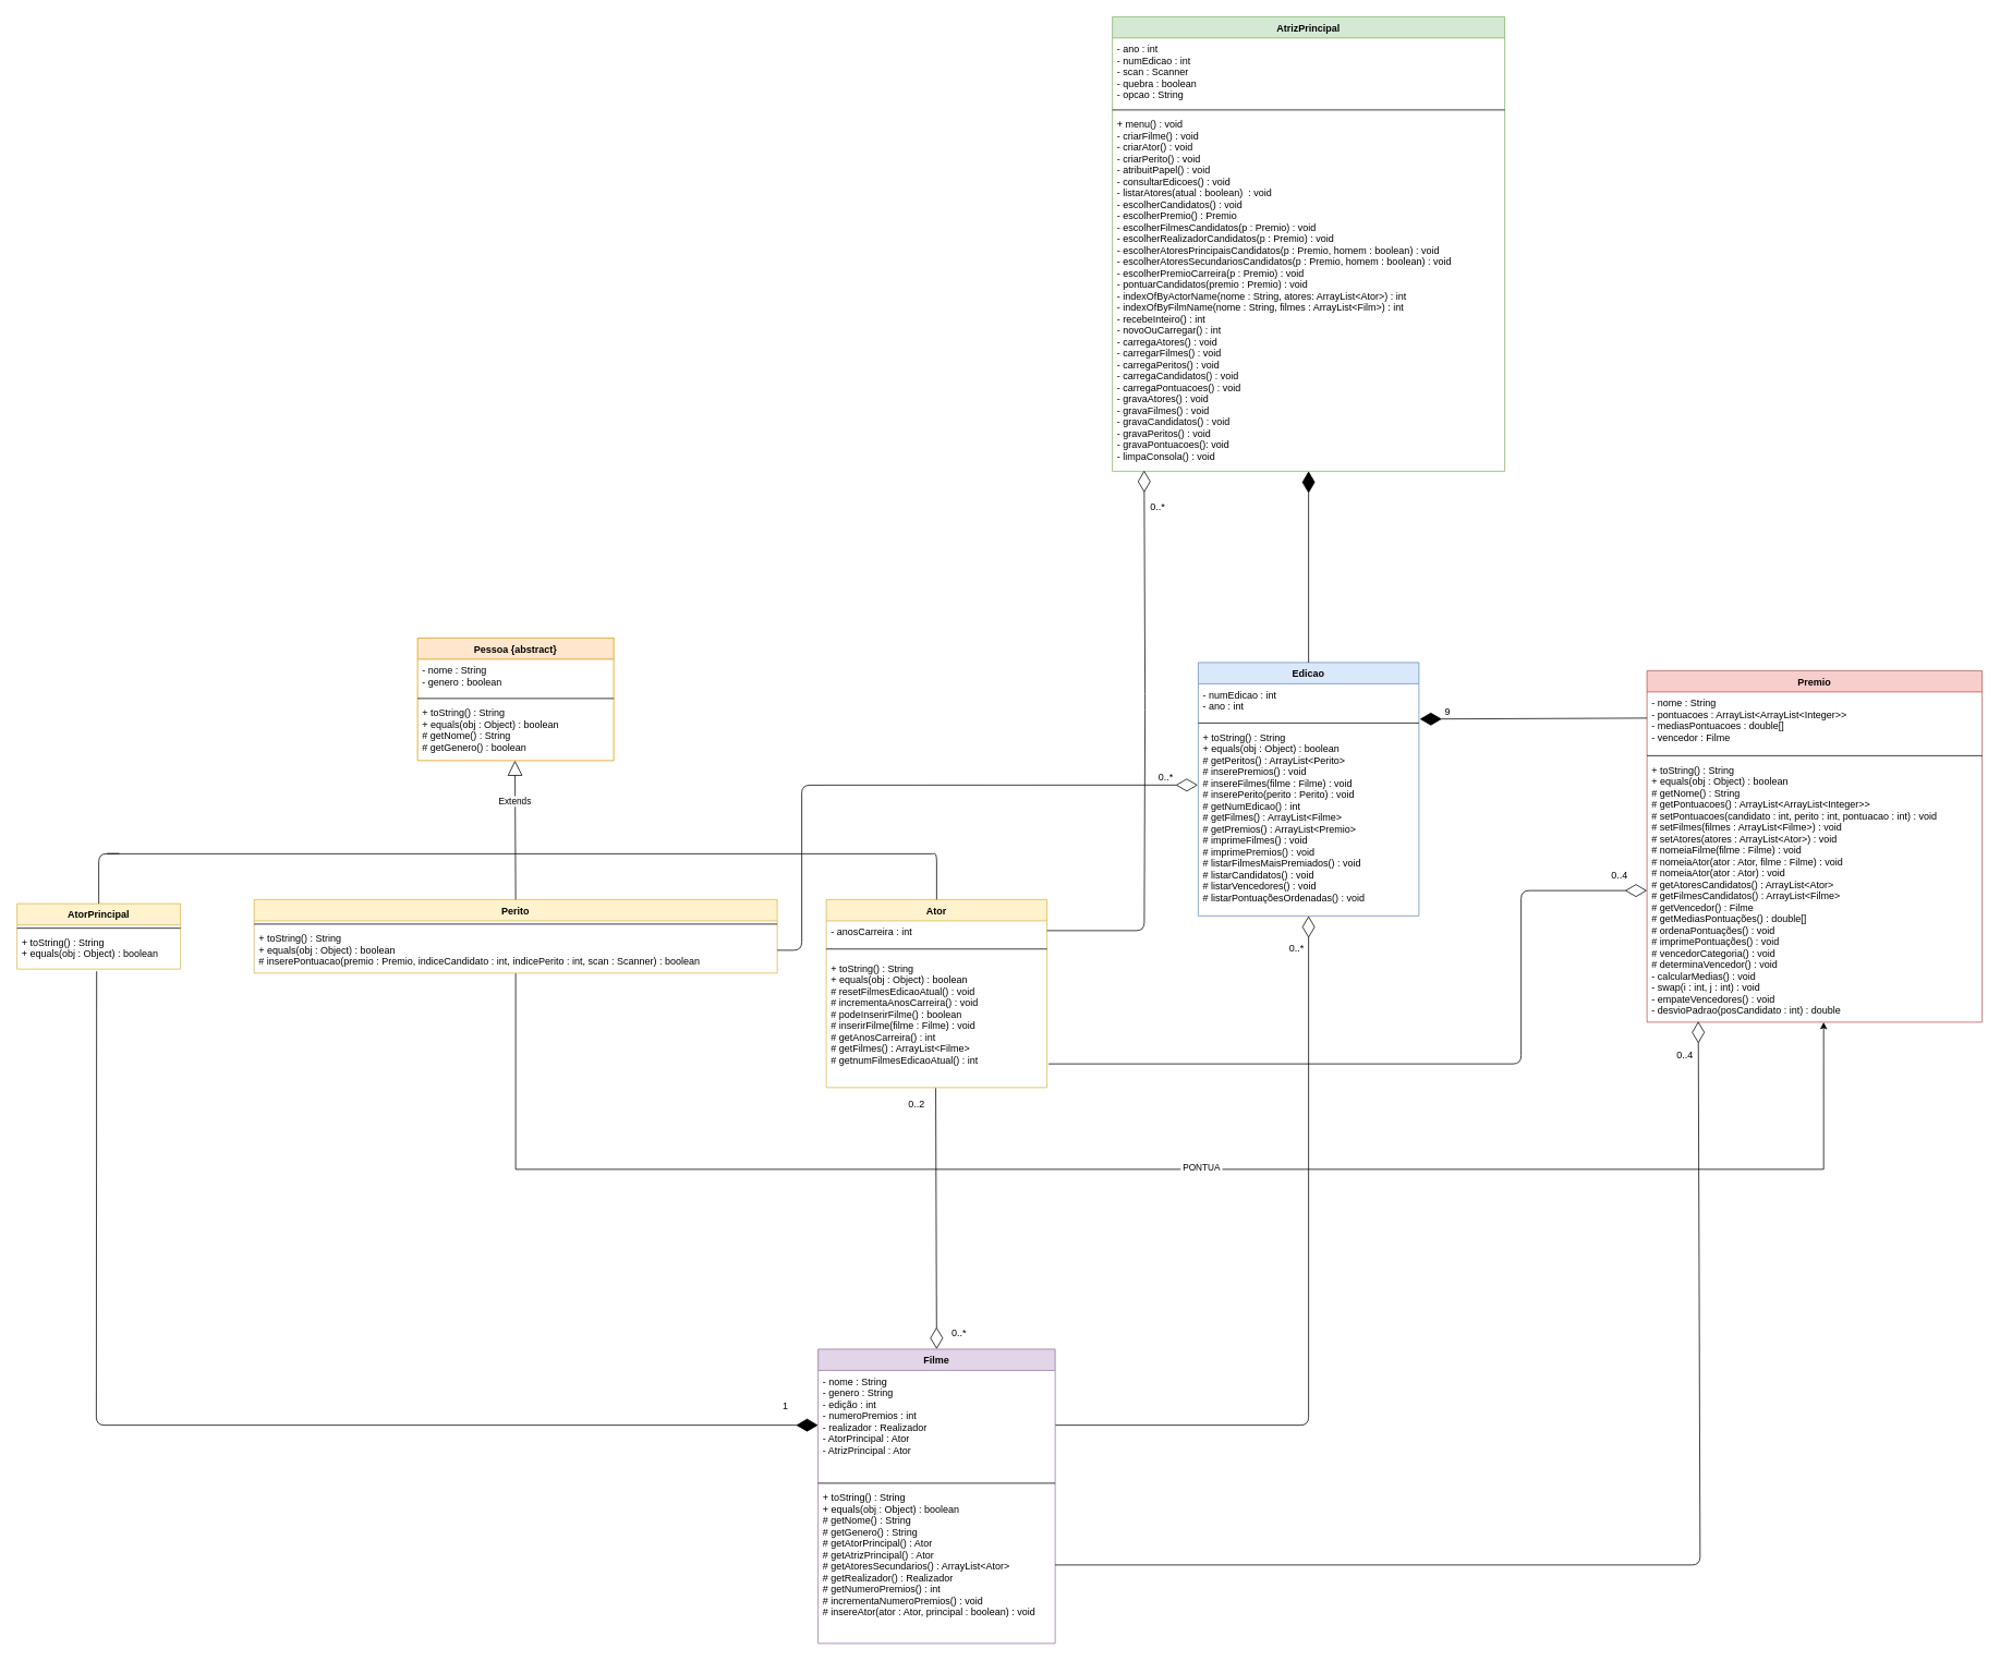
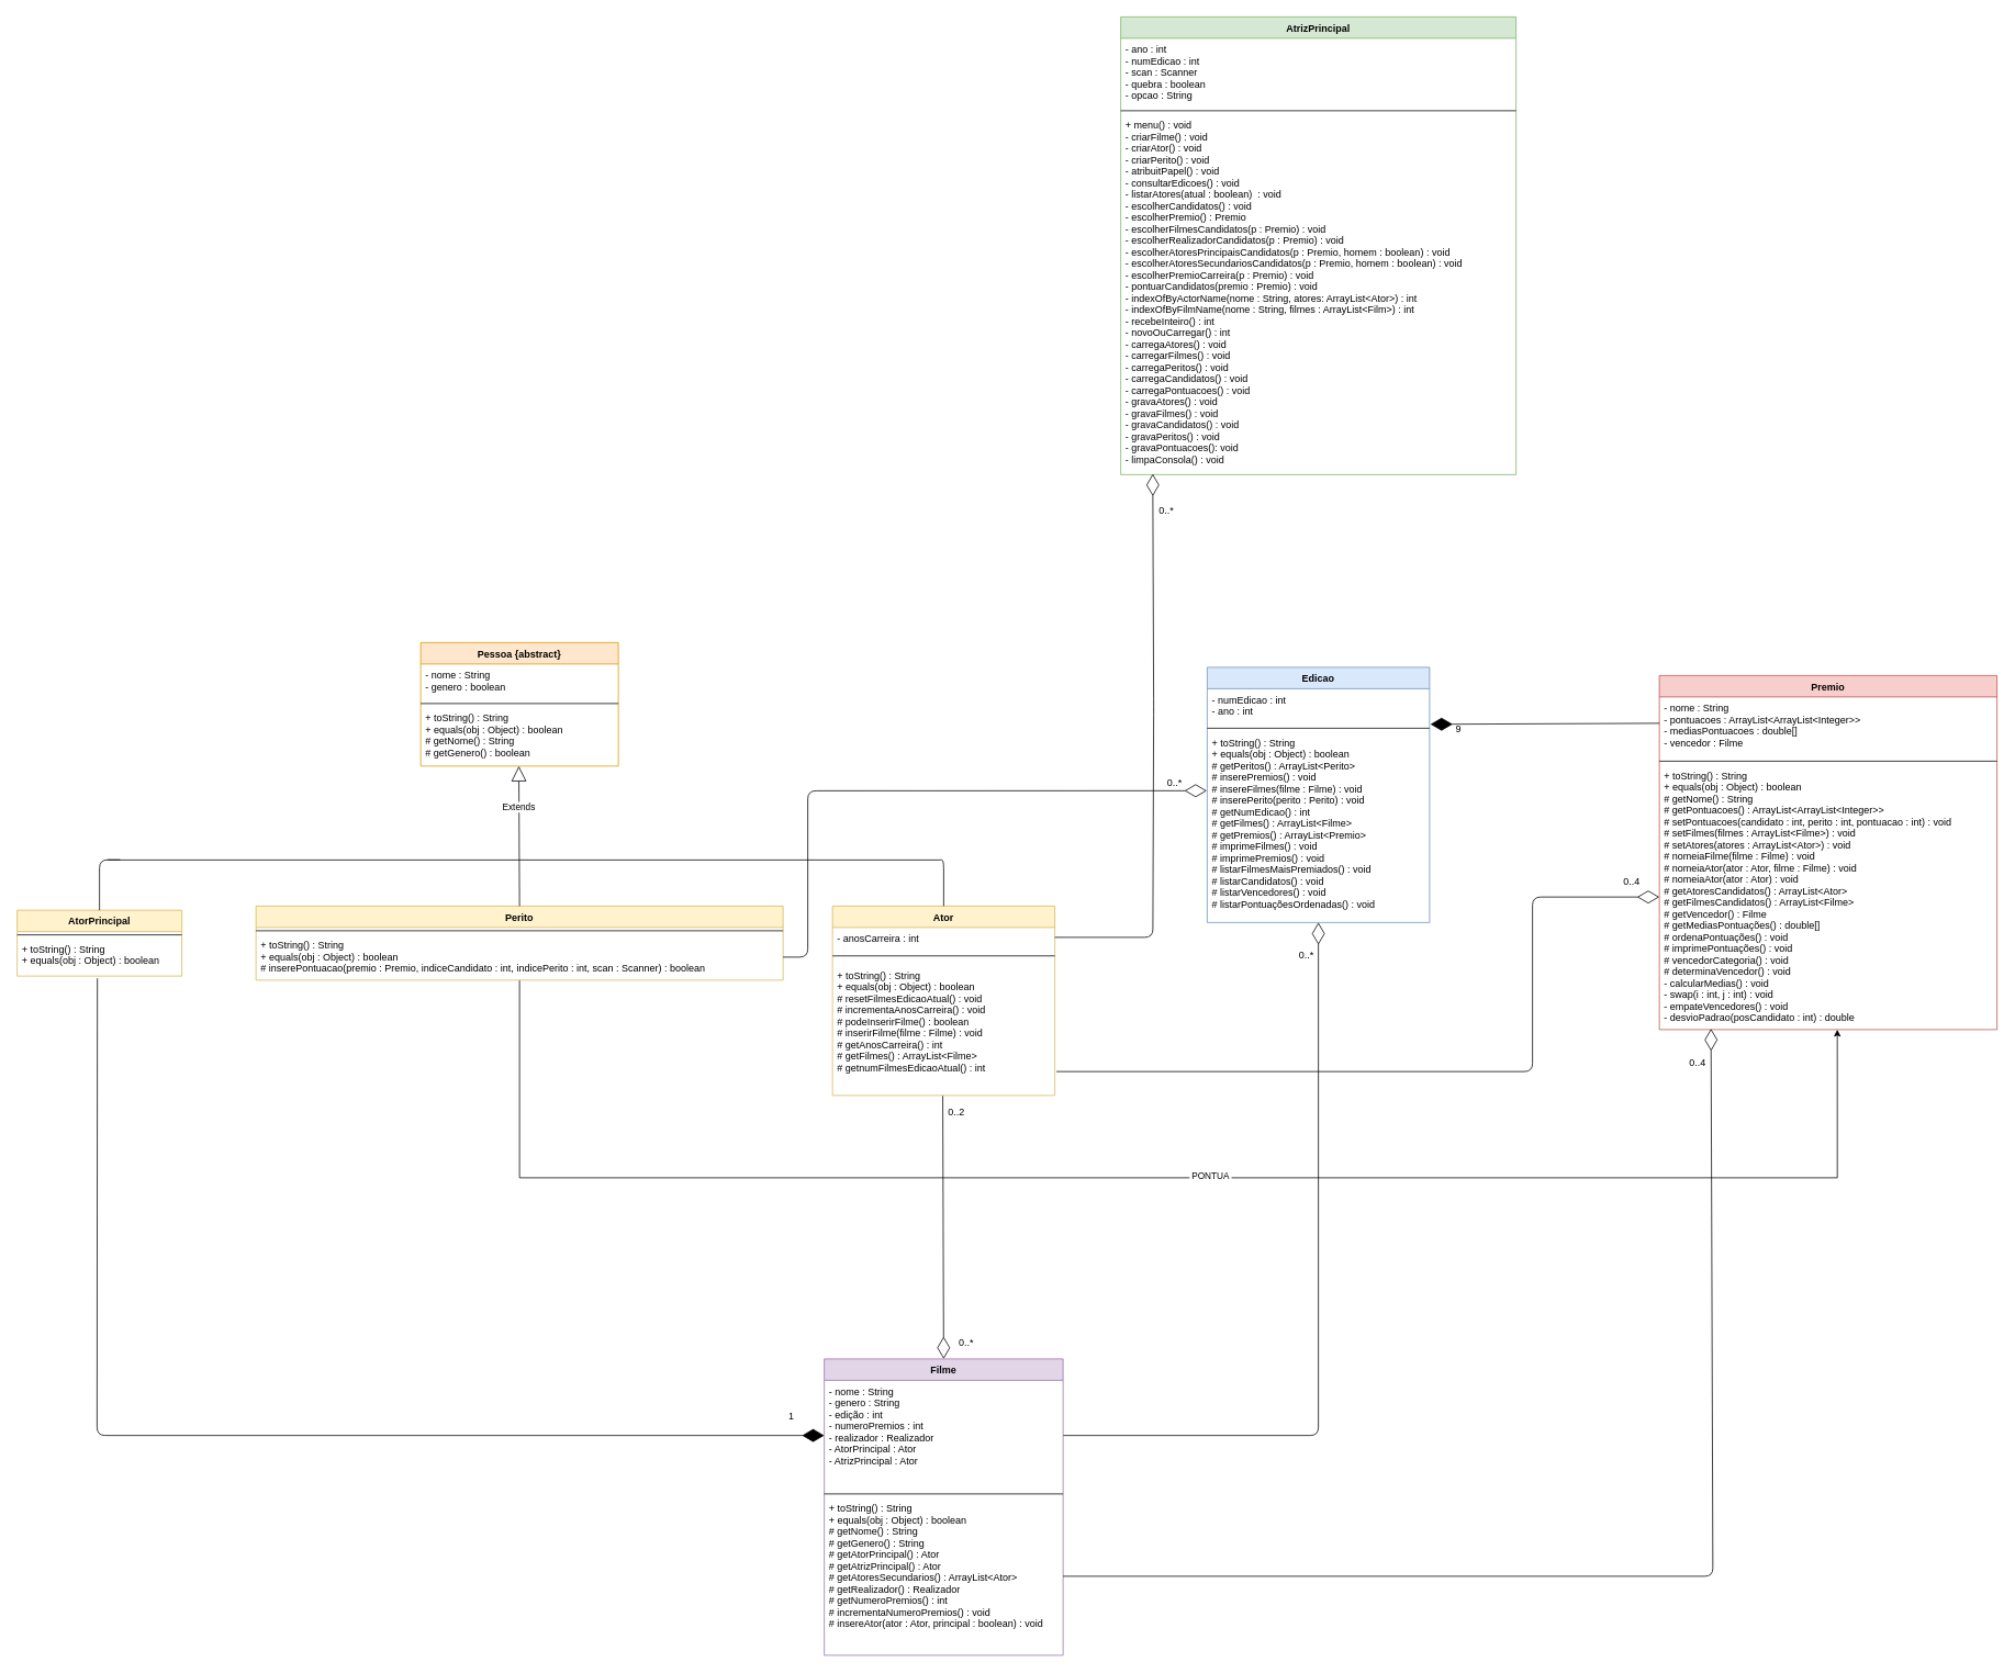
- <mxCell id="39" value="" style="endArrow=diamondThin;endFill=1;endSize=24;html=1;exitX=0.5;exitY=0;exitDx=0;exitDy=0;entryX=0.5;entryY=1;entryDx=0;entryDy=0;" parent="1" source="6" target="2" edge="1"><mxGeometry width="160" relative="1" as="geometry"><mxPoint x="1300" y="800" as="sourcePoint" /><mxPoint x="1530" y="750" as="targetPoint" /></mxGeometry></mxCell>
- <mxCell id="37" value="9" style="text;html=1;align=center;verticalAlign=middle;resizable=0;points=[];autosize=1;" parent="1" vertex="1"><mxGeometry x="1760" y="860" width="20" height="20" as="geometry" /></mxCell>
+ <mxCell id="37" value="9" style="text;html=1;align=center;verticalAlign=middle;resizable=0;points=[];autosize=1;" parent="1" vertex="1"><mxGeometry x="1760" y="875" width="20" height="20" as="geometry" /></mxCell>
- <mxCell id="45" value="0..2" style="text;html=1;align=center;verticalAlign=middle;resizable=0;points=[];autosize=1;" parent="1" vertex="1"><mxGeometry x="1100" y="1340" width="40" height="20" as="geometry" /></mxCell>
+ <mxCell id="45" value="0..2" style="text;html=1;align=center;verticalAlign=middle;resizable=0;points=[];autosize=1;" parent="1" vertex="1"><mxGeometry x="1140" y="1340" width="40" height="20" as="geometry" /></mxCell>
